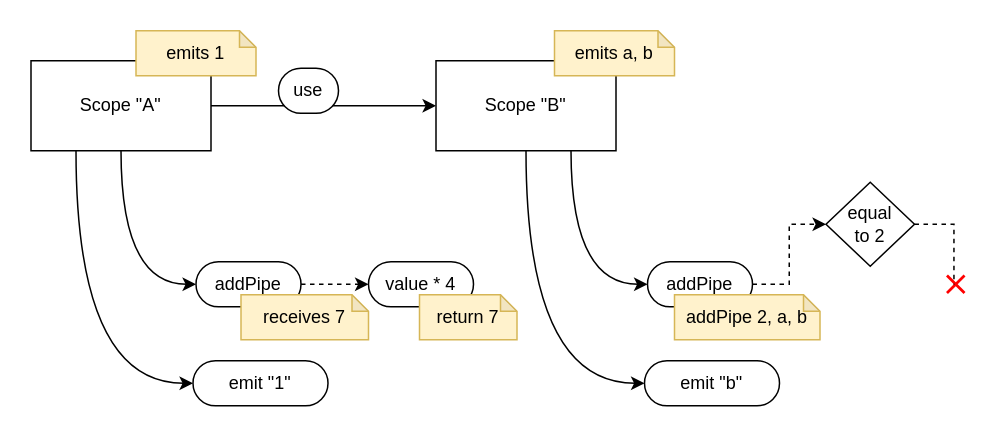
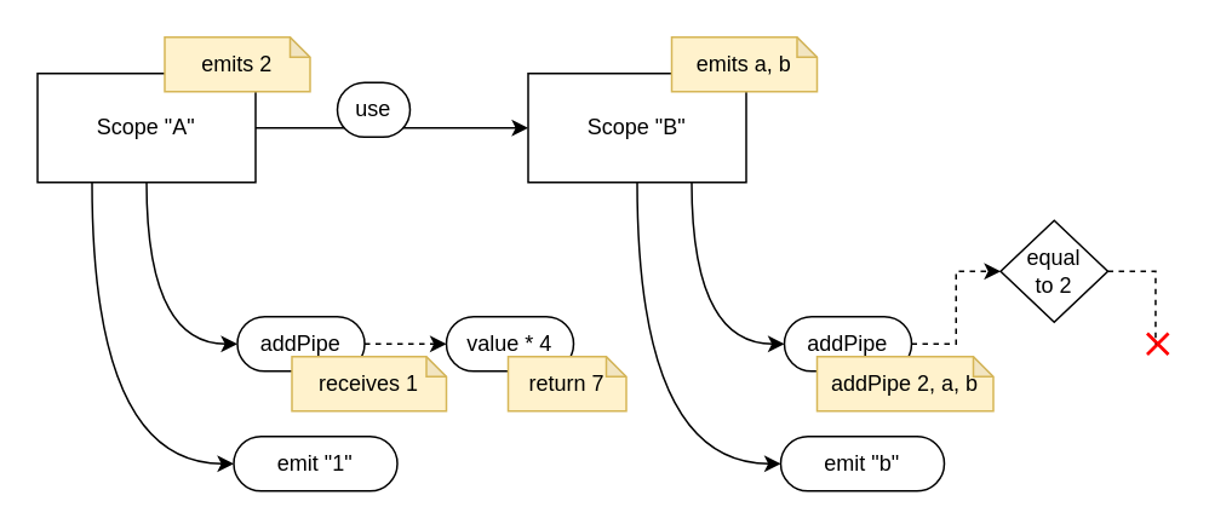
- <mxCell id="10" value="emits 1" style="shape=note;whiteSpace=wrap;html=1;backgroundOutline=1;darkOpacity=0.05;size=11;fillColor=#fff2cc;strokeColor=#d6b656;" parent="1" vertex="1"><mxGeometry x="90" y="20" width="80" height="30" as="geometry" /></mxCell>
+ <mxCell id="10" value="emits 2" style="shape=note;whiteSpace=wrap;html=1;backgroundOutline=1;darkOpacity=0.05;size=11;fillColor=#fff2cc;strokeColor=#d6b656;" parent="1" vertex="1"><mxGeometry x="90" y="20" width="80" height="30" as="geometry" /></mxCell>
- <mxCell id="11" value="receives 7" style="shape=note;whiteSpace=wrap;html=1;backgroundOutline=1;darkOpacity=0.05;size=11;fillColor=#fff2cc;strokeColor=#d6b656;" parent="1" vertex="1"><mxGeometry x="160" y="196" width="85" height="30" as="geometry" /></mxCell>
+ <mxCell id="11" value="receives 1" style="shape=note;whiteSpace=wrap;html=1;backgroundOutline=1;darkOpacity=0.05;size=11;fillColor=#fff2cc;strokeColor=#d6b656;" parent="1" vertex="1"><mxGeometry x="160" y="196" width="85" height="30" as="geometry" /></mxCell>
